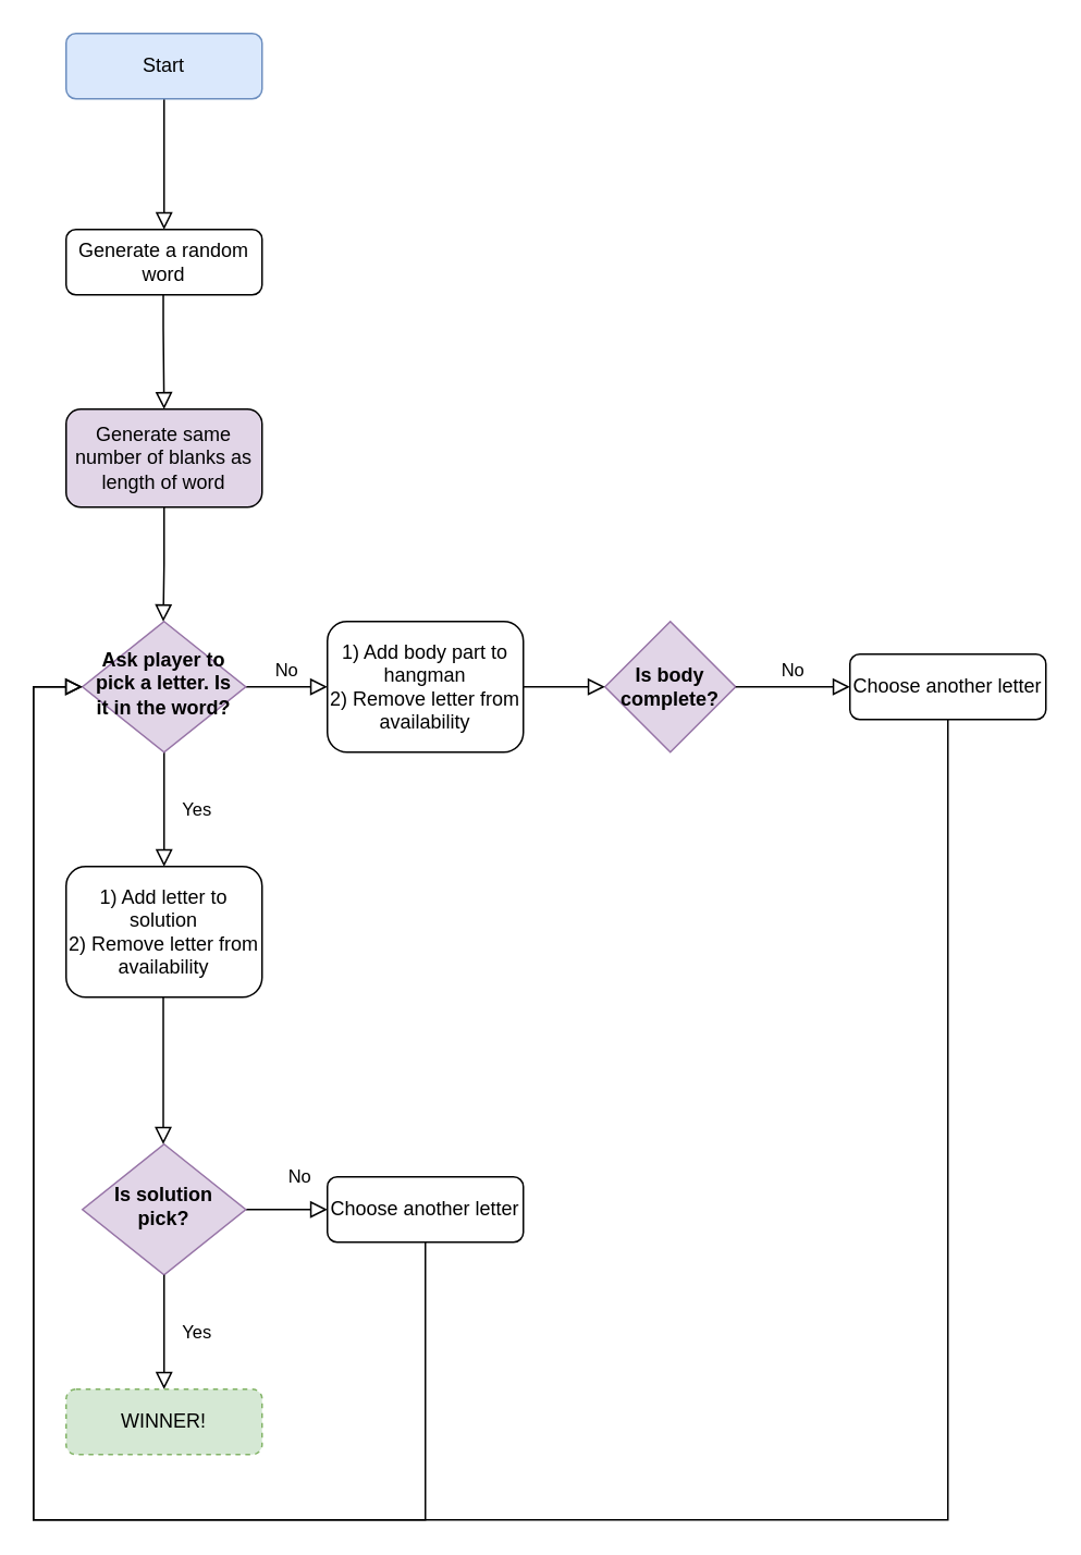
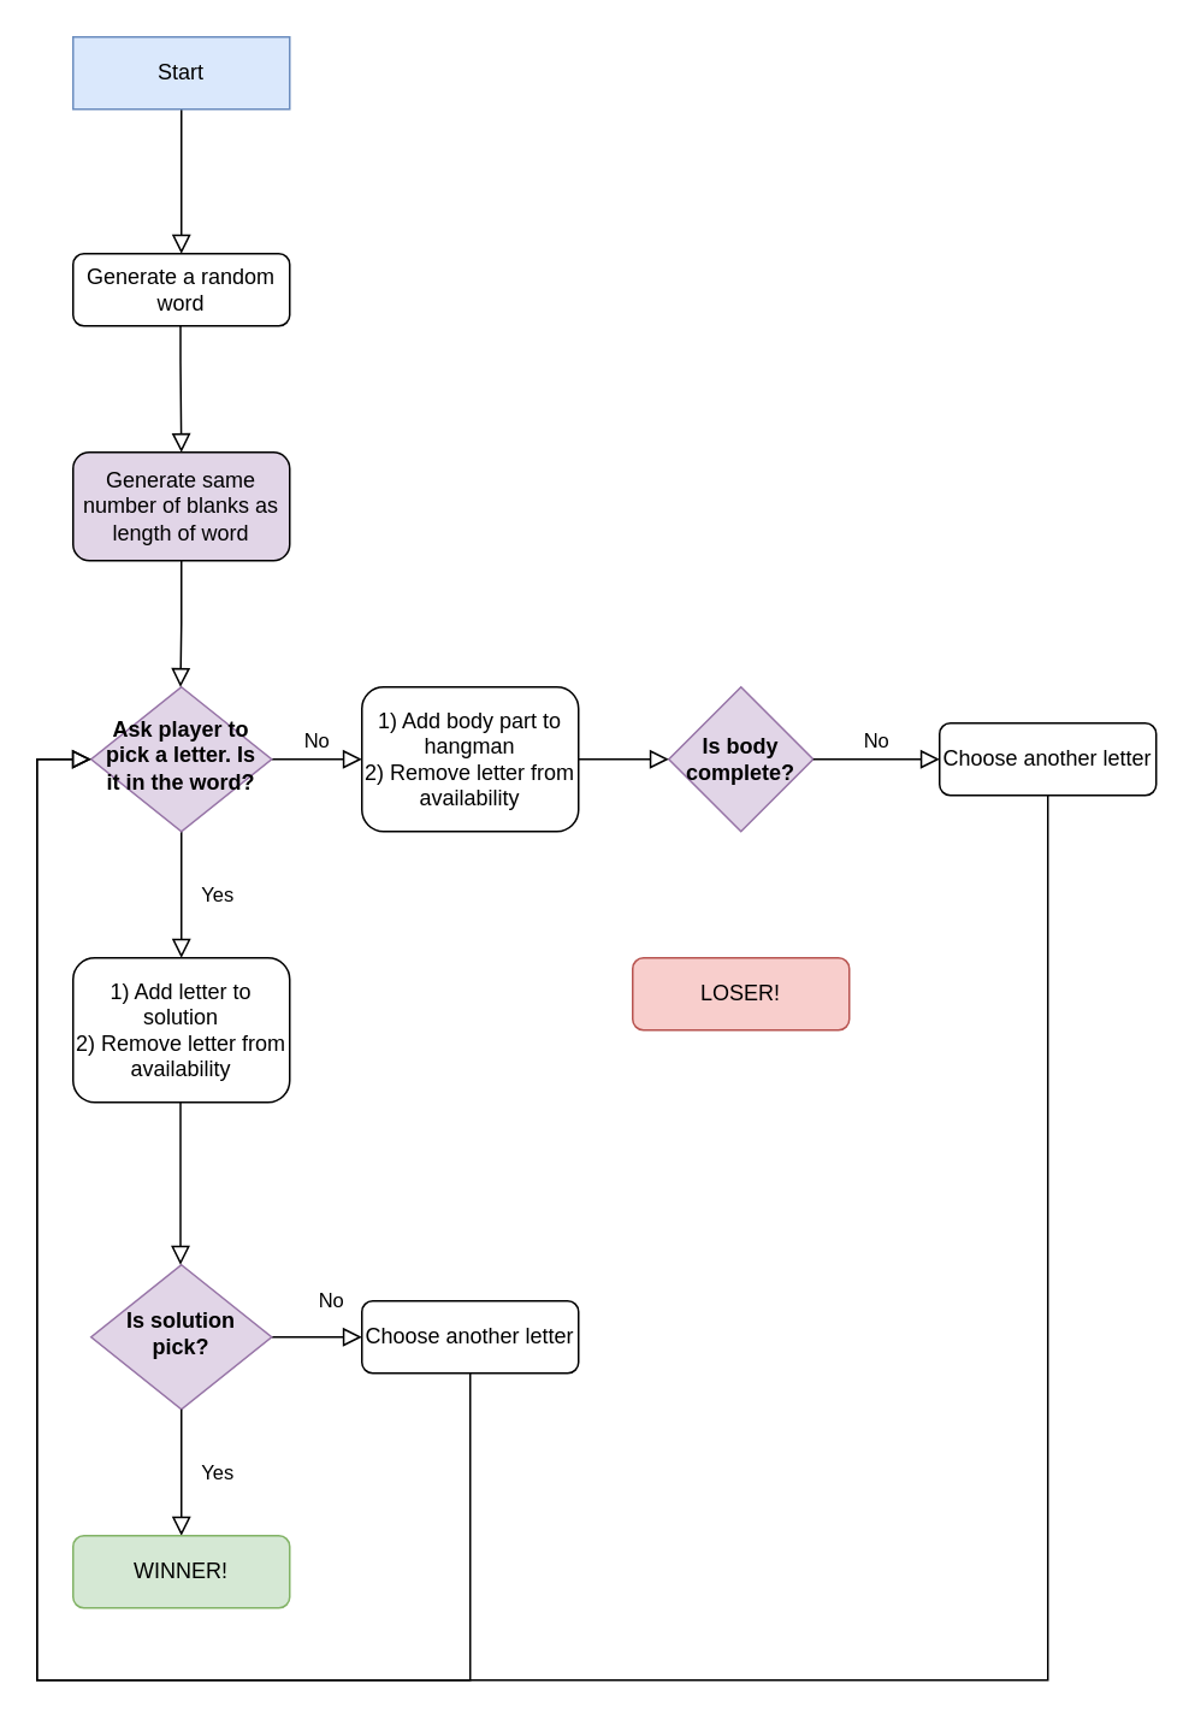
- <mxCell id="3" value="Start" style="rounded=1;whiteSpace=wrap;html=1;fontSize=12;glass=0;strokeWidth=1;shadow=0;fillColor=#dae8fc;strokeColor=#6c8ebf;" parent="1" vertex="1"><mxGeometry x="40" y="20" width="120" height="40" as="geometry" /></mxCell>
+ <mxCell id="3" value="Start" style="whiteSpace=wrap;html=1;fontSize=12;glass=0;strokeWidth=1;shadow=0;fillColor=#dae8fc;strokeColor=#6c8ebf;rounded=0;" parent="1" vertex="1"><mxGeometry x="40" y="20" width="120" height="40" as="geometry" /></mxCell>
+ <mxCell id="17" value="LOSER!" style="rounded=1;whiteSpace=wrap;html=1;fontSize=12;glass=0;strokeWidth=1;shadow=0;fillColor=#f8cecc;strokeColor=#b85450;" vertex="1" parent="1"><mxGeometry x="350" y="530" width="120" height="40" as="geometry" /></mxCell>
- <mxCell id="16" value="WINNER!" style="rounded=1;whiteSpace=wrap;html=1;fontSize=12;glass=0;strokeWidth=1;shadow=0;fillColor=#d5e8d4;strokeColor=#82b366;dashed=1;" vertex="1" parent="1"><mxGeometry x="40" y="850" width="120" height="40" as="geometry" /></mxCell>
+ <mxCell id="16" value="WINNER!" style="rounded=1;whiteSpace=wrap;html=1;fontSize=12;glass=0;strokeWidth=1;shadow=0;fillColor=#d5e8d4;strokeColor=#82b366;" vertex="1" parent="1"><mxGeometry x="40" y="850" width="120" height="40" as="geometry" /></mxCell>
